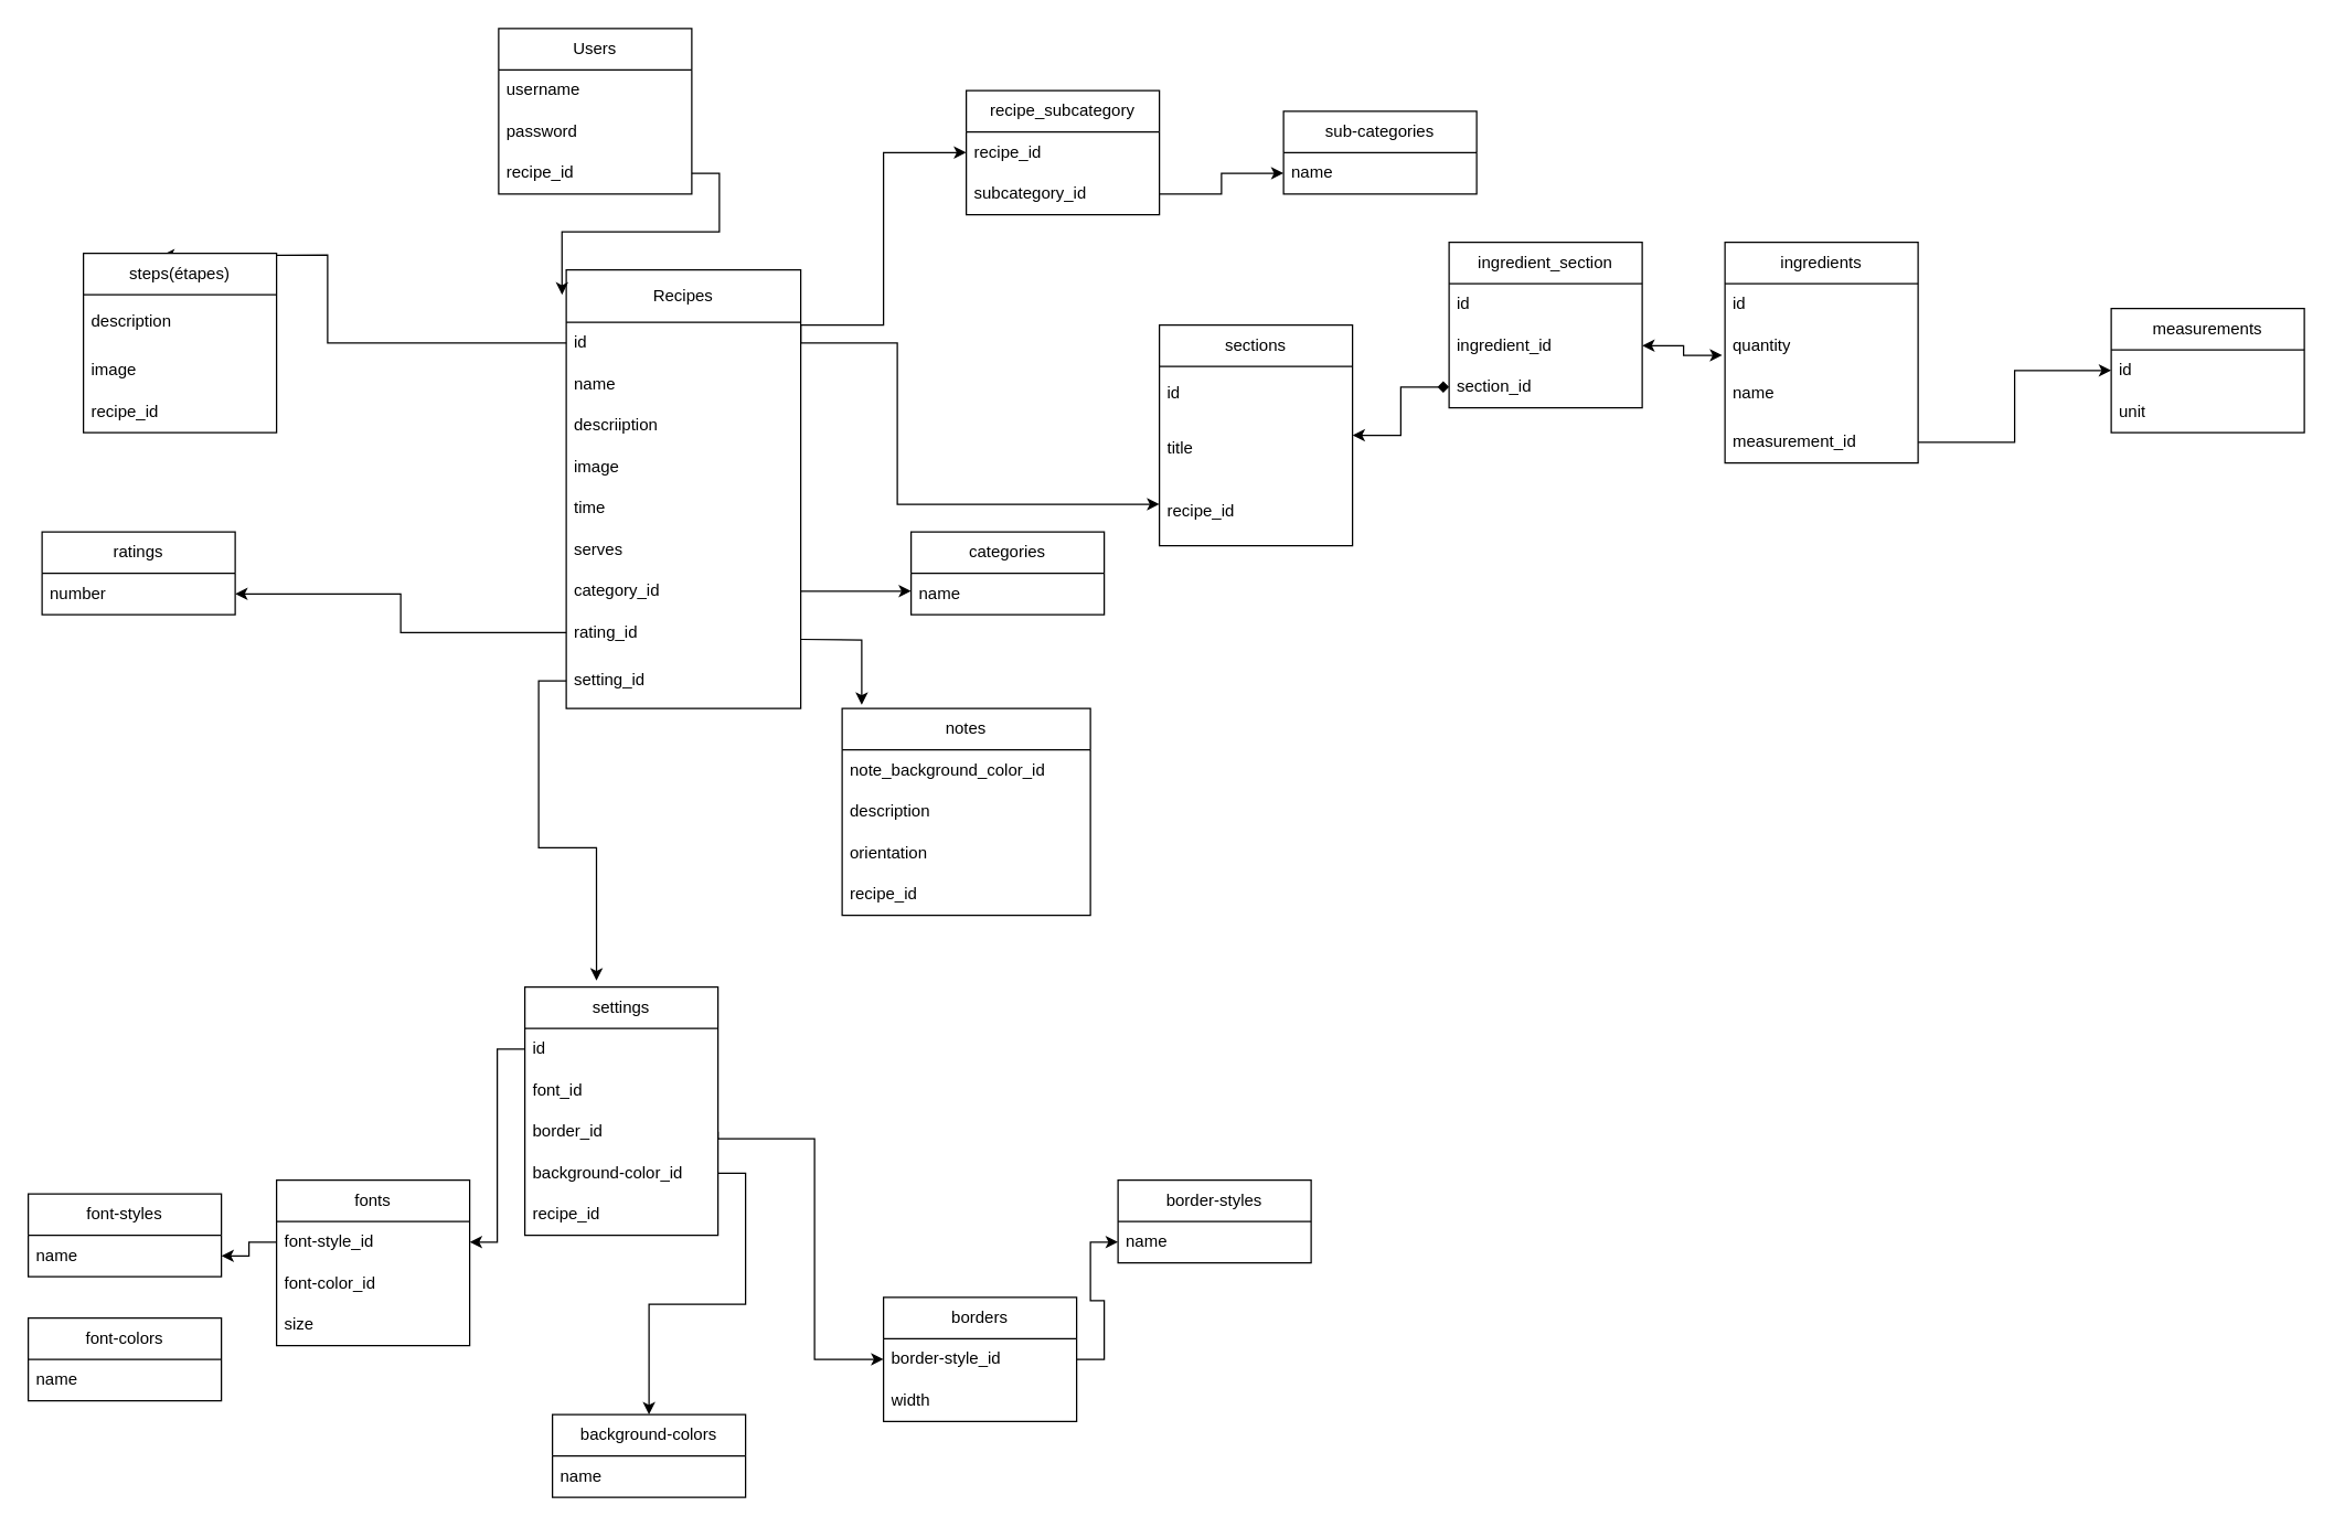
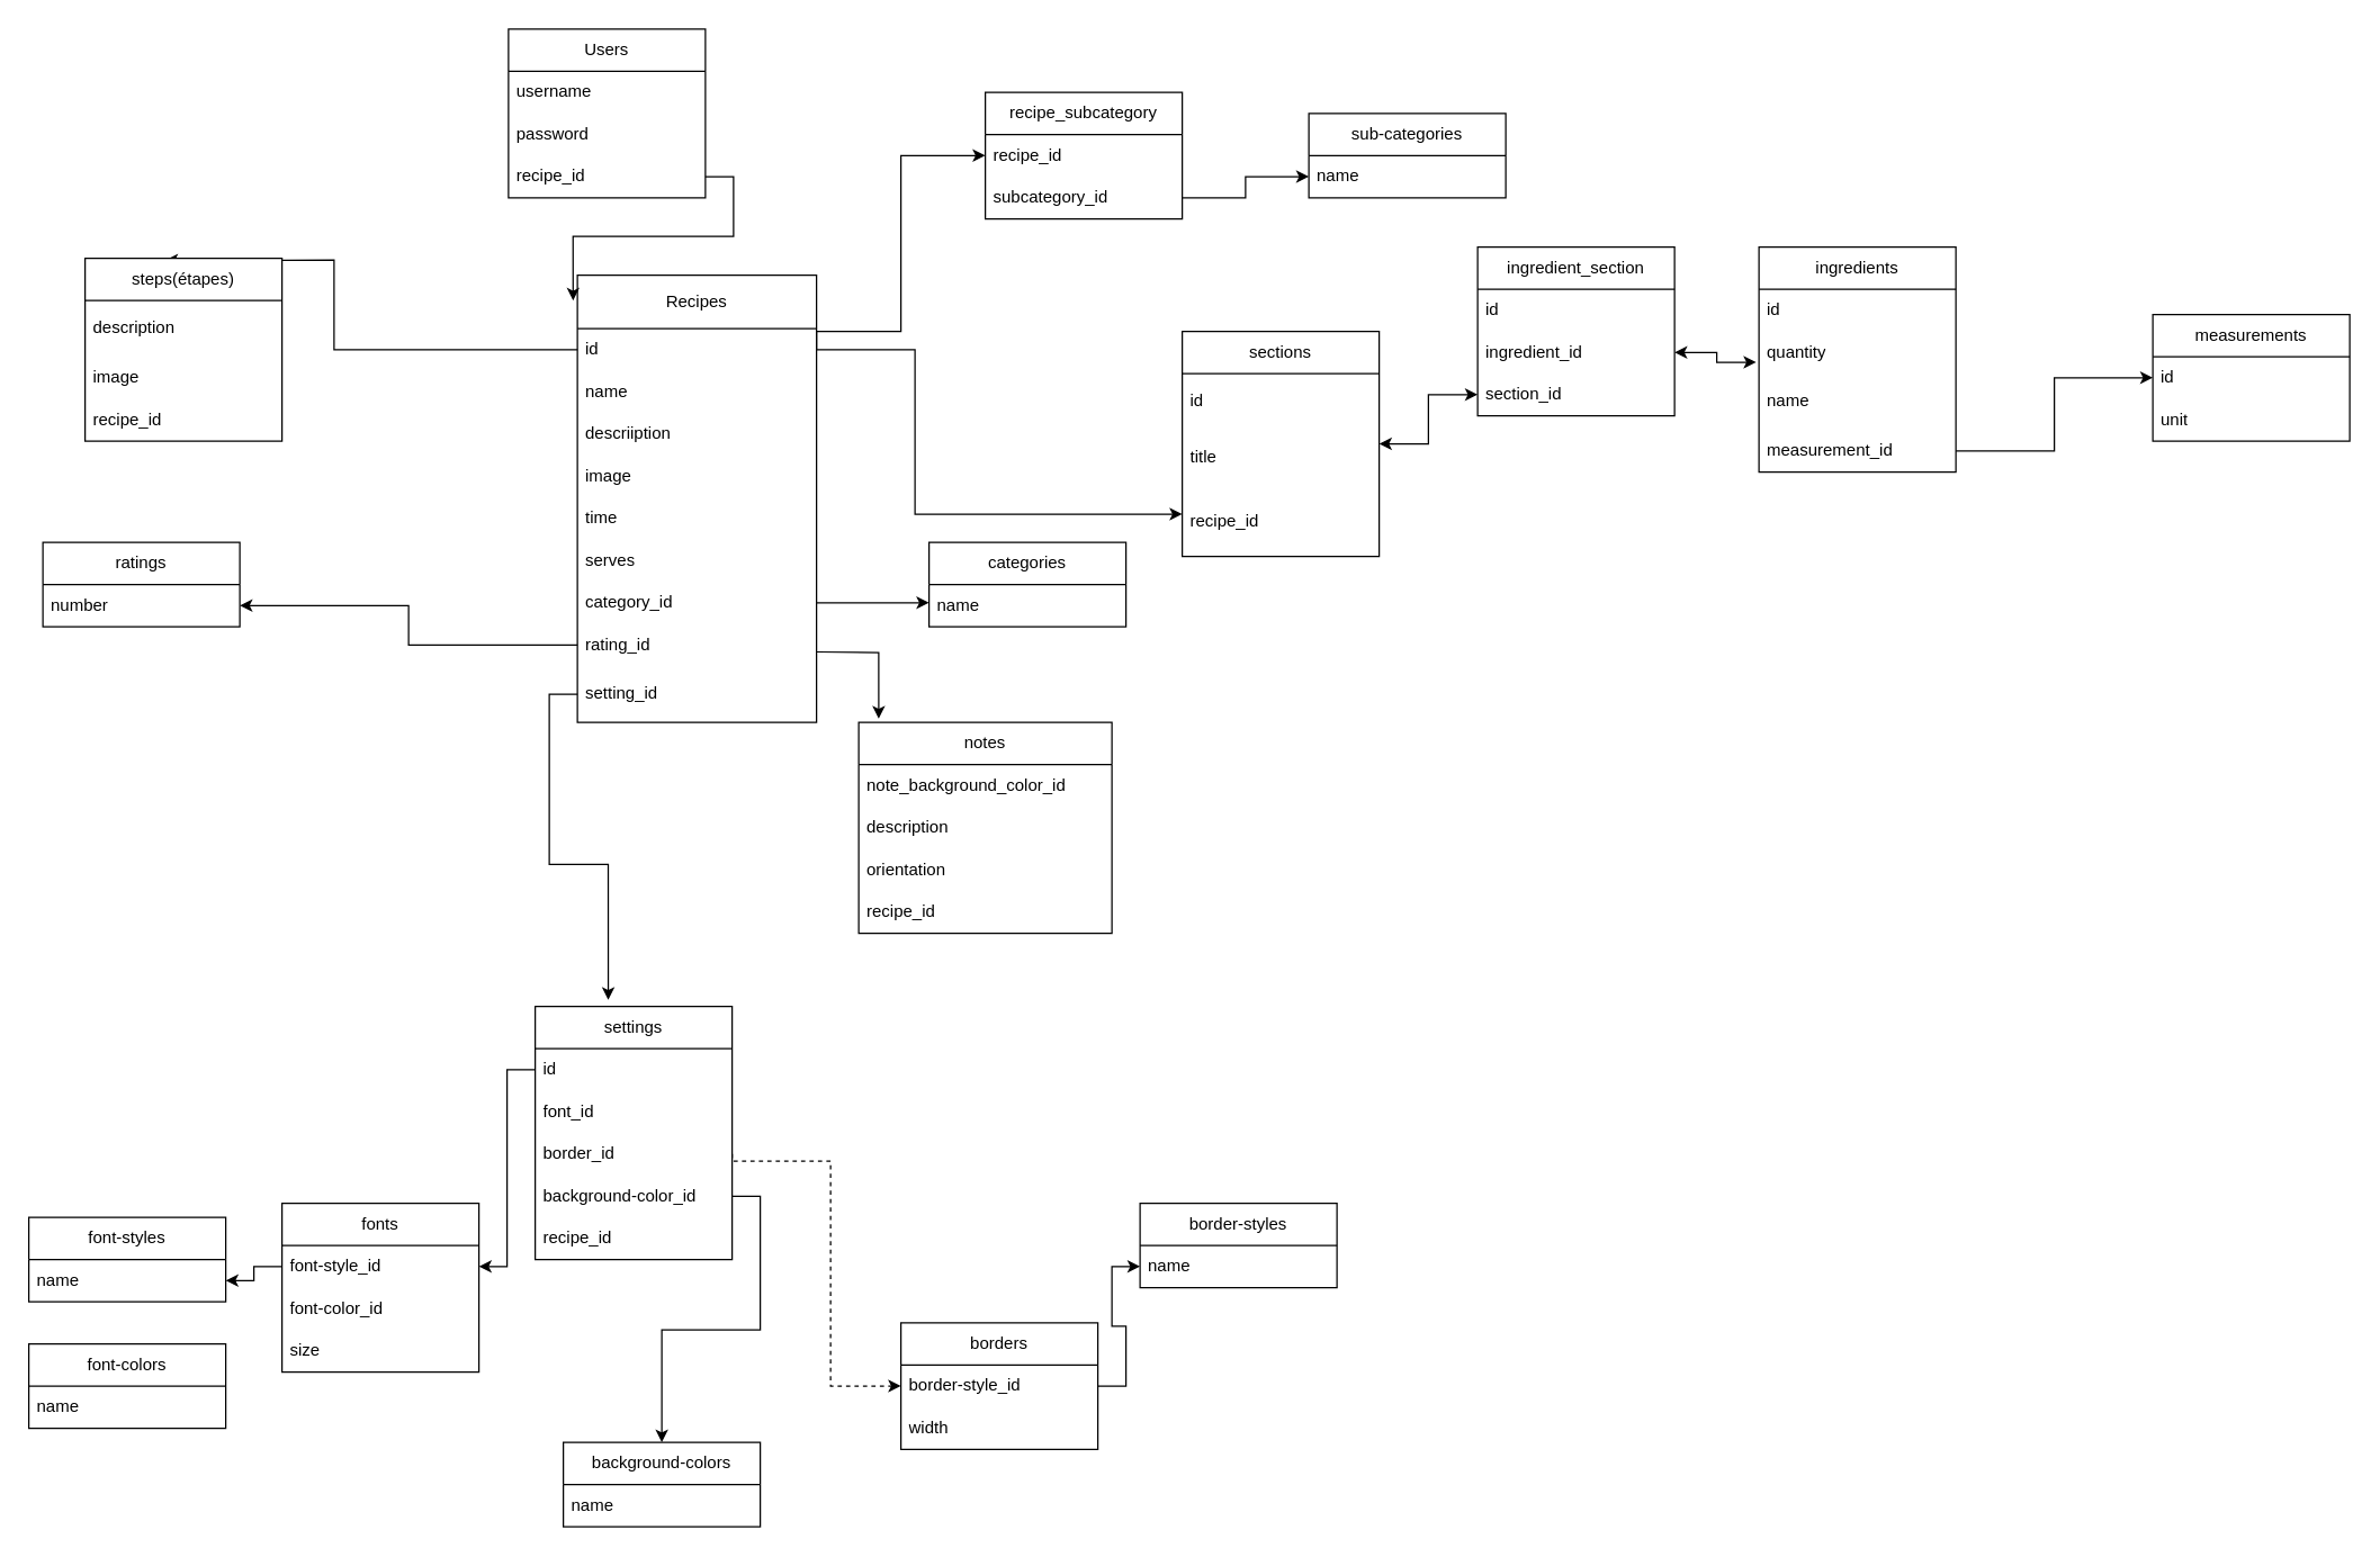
- <mxCell id="87" value="" style="endArrow=diamond;startArrow=classic;html=1;rounded=0;edgeStyle=orthogonalEdgeStyle;" parent="1" source="32" target="86" edge="1"><mxGeometry width="50" height="50" relative="1" as="geometry"><mxPoint x="1140" y="680" as="sourcePoint" /><mxPoint x="1188" y="529" as="targetPoint" /></mxGeometry></mxCell>
+ <mxCell id="87" value="" style="endArrow=classic;startArrow=classic;html=1;rounded=0;edgeStyle=orthogonalEdgeStyle;" parent="1" source="32" target="86" edge="1"><mxGeometry width="50" height="50" relative="1" as="geometry"><mxPoint x="1140" y="680" as="sourcePoint" /><mxPoint x="1188" y="529" as="targetPoint" /></mxGeometry></mxCell>
- <mxCell id="82" value="" style="edgeStyle=orthogonalEdgeStyle;rounded=0;orthogonalLoop=1;jettySize=auto;html=1;exitX=1;exitY=0.5;exitDx=0;exitDy=0;" parent="1" source="71" target="78" edge="1"><mxGeometry relative="1" as="geometry"><mxPoint x="470" y="825" as="sourcePoint" /><Array as="points"><mxPoint x="520" y="825" /><mxPoint x="590" y="825" /><mxPoint x="590" y="985" /></Array></mxGeometry></mxCell>
+ <mxCell id="82" value="" style="edgeStyle=orthogonalEdgeStyle;rounded=0;orthogonalLoop=1;jettySize=auto;html=1;exitX=1;exitY=0.5;exitDx=0;exitDy=0;dashed=1;" parent="1" source="71" target="78" edge="1"><mxGeometry relative="1" as="geometry"><mxPoint x="470" y="825" as="sourcePoint" /><Array as="points"><mxPoint x="520" y="825" /><mxPoint x="590" y="825" /><mxPoint x="590" y="985" /></Array></mxGeometry></mxCell>
